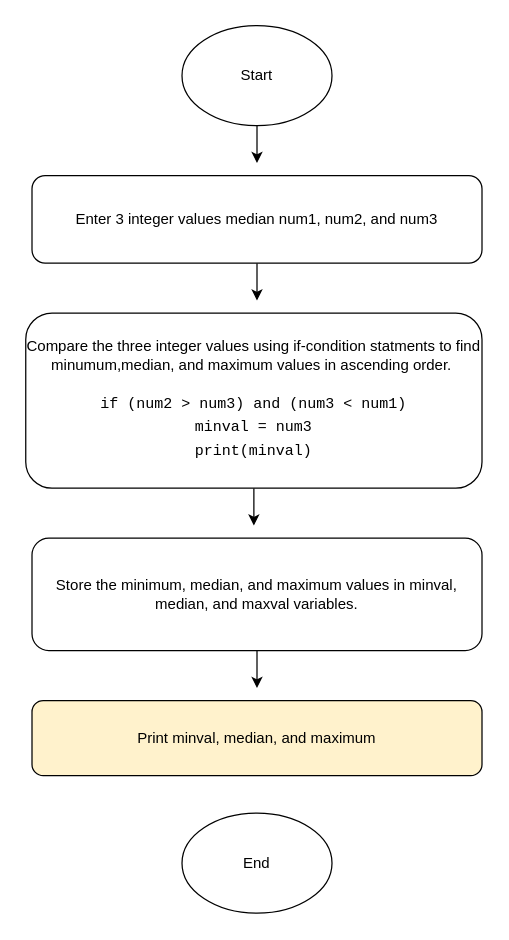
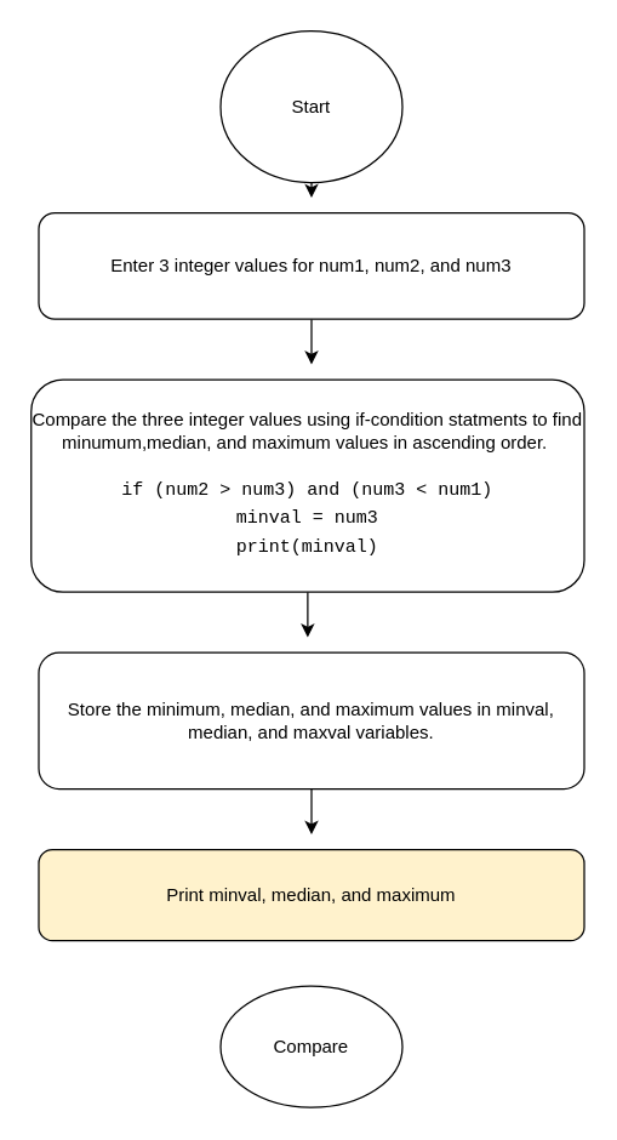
- <mxCell id="5" value="Start" style="ellipse;whiteSpace=wrap;html=1;" vertex="1" parent="1"><mxGeometry x="145" width="120" height="80" as="geometry" y="20" /></mxCell>
+ <mxCell id="5" value="Start" style="ellipse;whiteSpace=wrap;html=1;" vertex="1" parent="1"><mxGeometry x="145" y="20" width="120" height="100" as="geometry" /></mxCell>
- <mxCell id="3" value="Enter 3 integer values median num1, num2, and num3" style="rounded=1;whiteSpace=wrap;html=1;fontColor=#000000;labelBackgroundColor=none;" vertex="1" parent="1"><mxGeometry x="25" y="140" width="360" height="70" as="geometry" /></mxCell>
+ <mxCell id="3" value="Enter 3 integer values for num1, num2, and num3" style="rounded=1;whiteSpace=wrap;html=1;fontColor=#000000;labelBackgroundColor=none;" vertex="1" parent="1"><mxGeometry x="25" y="140" width="360" height="70" as="geometry" /></mxCell>
- <mxCell id="11" value="End" style="ellipse;whiteSpace=wrap;html=1;labelBackgroundColor=none;fontSize=12;fontColor=#000000;" vertex="1" parent="1"><mxGeometry x="145" y="650" width="120" height="80" as="geometry" /></mxCell>
+ <mxCell id="11" value="Compare" style="ellipse;whiteSpace=wrap;html=1;labelBackgroundColor=none;fontSize=12;fontColor=#000000;" vertex="1" parent="1"><mxGeometry x="145" y="650" width="120" height="80" as="geometry" /></mxCell>
